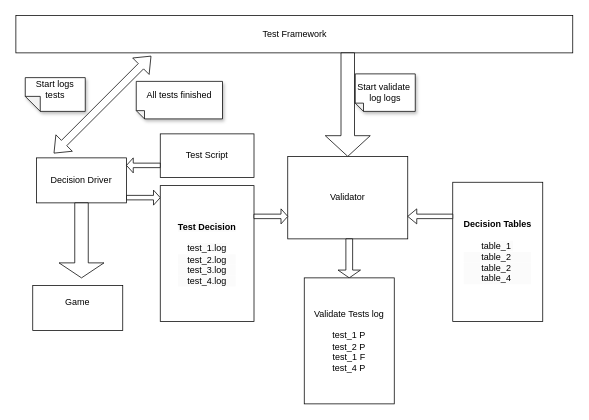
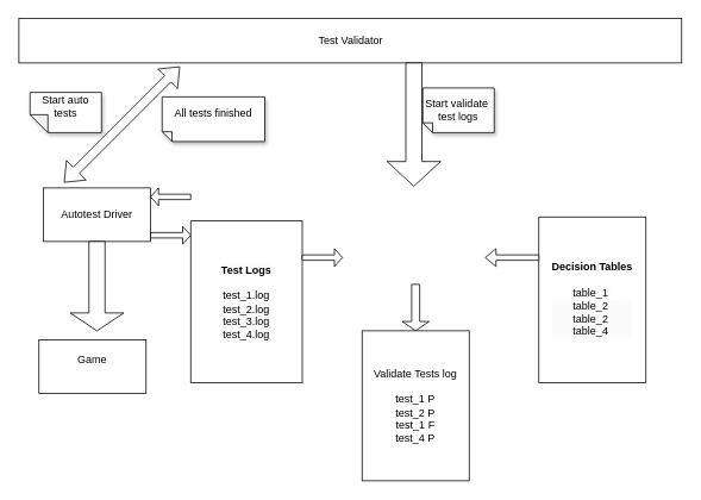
- <mxCell id="2" value="Test Framework" style="rounded=0;whiteSpace=wrap;html=1;" vertex="1" parent="1"><mxGeometry x="20.5" y="20" width="742.5" height="50" as="geometry" /></mxCell>
+ <mxCell id="2" value="Test Validator" style="rounded=0;whiteSpace=wrap;html=1;" vertex="1" parent="1"><mxGeometry x="20.5" y="20" width="742.5" height="50" as="geometry" /></mxCell>
- <mxCell id="20" value="&lt;div&gt;Start validate&amp;nbsp;&lt;br&gt;log logs&lt;/div&gt;" style="shape=note;whiteSpace=wrap;html=1;backgroundOutline=1;darkOpacity=0.05;fillStyle=solid;direction=west;gradientDirection=north;shadow=1;size=11;pointerEvents=1;" vertex="1" parent="1"><mxGeometry x="473" y="98" width="80" height="50" as="geometry" /></mxCell>
+ <mxCell id="20" value="&lt;div&gt;Start validate&amp;nbsp;&lt;br&gt;test logs&lt;/div&gt;" style="shape=note;whiteSpace=wrap;html=1;backgroundOutline=1;darkOpacity=0.05;fillStyle=solid;direction=west;gradientDirection=north;shadow=1;size=11;pointerEvents=1;" vertex="1" parent="1"><mxGeometry x="473" y="98" width="80" height="50" as="geometry" /></mxCell>
- <mxCell id="18" value="Start logs tests&lt;div&gt;&lt;br&gt;&lt;/div&gt;" style="shape=note;whiteSpace=wrap;html=1;backgroundOutline=1;darkOpacity=0.05;fillStyle=solid;direction=west;gradientDirection=north;shadow=1;size=20;pointerEvents=1;" vertex="1" parent="1"><mxGeometry x="33" y="103" width="80" height="45" as="geometry" /></mxCell>
+ <mxCell id="18" value="Start auto tests&lt;div&gt;&lt;br&gt;&lt;/div&gt;" style="shape=note;whiteSpace=wrap;html=1;backgroundOutline=1;darkOpacity=0.05;fillStyle=solid;direction=west;gradientDirection=north;shadow=1;size=20;pointerEvents=1;" vertex="1" parent="1"><mxGeometry x="33" y="103" width="80" height="45" as="geometry" /></mxCell>
- <mxCell id="5" value="Test Script" style="whiteSpace=wrap;html=1;" vertex="1" parent="1"><mxGeometry x="213" y="178" width="125" height="58" as="geometry" /></mxCell>
- <mxCell id="4" value="Decision Driver" style="rounded=0;whiteSpace=wrap;html=1;" vertex="1" parent="1"><mxGeometry x="48" y="210" width="120" height="60" as="geometry" /></mxCell>
+ <mxCell id="4" value="Autotest Driver" style="rounded=0;whiteSpace=wrap;html=1;" vertex="1" parent="1"><mxGeometry x="48" y="210" width="120" height="60" as="geometry" /></mxCell>
- <mxCell id="10" value="Validator" style="rounded=0;whiteSpace=wrap;html=1;" vertex="1" parent="1"><mxGeometry x="383" y="208" width="160" height="110" as="geometry" /></mxCell>
- <mxCell id="9" value="&lt;div&gt;&lt;span style=&quot;color: rgb(0, 0, 0); font-family: Helvetica; font-size: 12px; font-style: normal; font-variant-ligatures: normal; font-variant-caps: normal; letter-spacing: normal; orphans: 2; text-align: center; text-indent: 0px; text-transform: none; widows: 2; word-spacing: 0px; -webkit-text-stroke-width: 0px; white-space: normal; background-color: rgb(251, 251, 251); text-decoration-thickness: initial; text-decoration-style: initial; text-decoration-color: initial; float: none; display: inline !important;&quot;&gt;&lt;b&gt;Test Decision&lt;/b&gt;&lt;/span&gt;&lt;/div&gt;&lt;div&gt;&lt;span style=&quot;color: rgb(0, 0, 0); font-family: Helvetica; font-size: 12px; font-style: normal; font-variant-ligatures: normal; font-variant-caps: normal; letter-spacing: normal; orphans: 2; text-align: center; text-indent: 0px; text-transform: none; widows: 2; word-spacing: 0px; -webkit-text-stroke-width: 0px; white-space: normal; background-color: rgb(251, 251, 251); text-decoration-thickness: initial; text-decoration-style: initial; text-decoration-color: initial; float: none; display: inline !important;&quot;&gt;&lt;b&gt;&lt;br&gt;&lt;/b&gt;&lt;/span&gt;&lt;/div&gt;&lt;span style=&quot;color: rgb(0, 0, 0); font-family: Helvetica; font-size: 12px; font-style: normal; font-variant-ligatures: normal; font-variant-caps: normal; font-weight: 400; letter-spacing: normal; orphans: 2; text-align: center; text-indent: 0px; text-transform: none; widows: 2; word-spacing: 0px; -webkit-text-stroke-width: 0px; white-space: normal; background-color: rgb(251, 251, 251); text-decoration-thickness: initial; text-decoration-style: initial; text-decoration-color: initial; display: inline !important; float: none;&quot;&gt;test_1.log&lt;/span&gt;&lt;div style=&quot;forced-color-adjust: none; color: rgb(0, 0, 0); font-family: Helvetica; font-size: 12px; font-style: normal; font-variant-ligatures: normal; font-variant-caps: normal; font-weight: 400; letter-spacing: normal; orphans: 2; text-align: center; text-indent: 0px; text-transform: none; widows: 2; word-spacing: 0px; -webkit-text-stroke-width: 0px; white-space: normal; background-color: rgb(251, 251, 251); text-decoration-thickness: initial; text-decoration-style: initial; text-decoration-color: initial;&quot;&gt;test_2.log&lt;/div&gt;&lt;div style=&quot;forced-color-adjust: none; color: rgb(0, 0, 0); font-family: Helvetica; font-size: 12px; font-style: normal; font-variant-ligatures: normal; font-variant-caps: normal; font-weight: 400; letter-spacing: normal; orphans: 2; text-align: center; text-indent: 0px; text-transform: none; widows: 2; word-spacing: 0px; -webkit-text-stroke-width: 0px; white-space: normal; background-color: rgb(251, 251, 251); text-decoration-thickness: initial; text-decoration-style: initial; text-decoration-color: initial;&quot;&gt;test_3.log&lt;/div&gt;&lt;div style=&quot;forced-color-adjust: none; color: rgb(0, 0, 0); font-family: Helvetica; font-size: 12px; font-style: normal; font-variant-ligatures: normal; font-variant-caps: normal; font-weight: 400; letter-spacing: normal; orphans: 2; text-align: center; text-indent: 0px; text-transform: none; widows: 2; word-spacing: 0px; -webkit-text-stroke-width: 0px; white-space: normal; background-color: rgb(251, 251, 251); text-decoration-thickness: initial; text-decoration-style: initial; text-decoration-color: initial;&quot;&gt;&lt;span style=&quot;forced-color-adjust: none; background-color: initial;&quot;&gt;test_4.log&lt;/span&gt;&lt;/div&gt;" style="rounded=0;whiteSpace=wrap;html=1;" vertex="1" parent="1"><mxGeometry x="213" y="247" width="125" height="181" as="geometry" /></mxCell>
+ <mxCell id="9" value="&lt;div&gt;&lt;span style=&quot;color: rgb(0, 0, 0); font-family: Helvetica; font-size: 12px; font-style: normal; font-variant-ligatures: normal; font-variant-caps: normal; letter-spacing: normal; orphans: 2; text-align: center; text-indent: 0px; text-transform: none; widows: 2; word-spacing: 0px; -webkit-text-stroke-width: 0px; white-space: normal; background-color: rgb(251, 251, 251); text-decoration-thickness: initial; text-decoration-style: initial; text-decoration-color: initial; float: none; display: inline !important;&quot;&gt;&lt;b&gt;Test Logs&lt;/b&gt;&lt;/span&gt;&lt;/div&gt;&lt;div&gt;&lt;span style=&quot;color: rgb(0, 0, 0); font-family: Helvetica; font-size: 12px; font-style: normal; font-variant-ligatures: normal; font-variant-caps: normal; letter-spacing: normal; orphans: 2; text-align: center; text-indent: 0px; text-transform: none; widows: 2; word-spacing: 0px; -webkit-text-stroke-width: 0px; white-space: normal; background-color: rgb(251, 251, 251); text-decoration-thickness: initial; text-decoration-style: initial; text-decoration-color: initial; float: none; display: inline !important;&quot;&gt;&lt;b&gt;&lt;br&gt;&lt;/b&gt;&lt;/span&gt;&lt;/div&gt;&lt;span style=&quot;color: rgb(0, 0, 0); font-family: Helvetica; font-size: 12px; font-style: normal; font-variant-ligatures: normal; font-variant-caps: normal; font-weight: 400; letter-spacing: normal; orphans: 2; text-align: center; text-indent: 0px; text-transform: none; widows: 2; word-spacing: 0px; -webkit-text-stroke-width: 0px; white-space: normal; background-color: rgb(251, 251, 251); text-decoration-thickness: initial; text-decoration-style: initial; text-decoration-color: initial; display: inline !important; float: none;&quot;&gt;test_1.log&lt;/span&gt;&lt;div style=&quot;forced-color-adjust: none; color: rgb(0, 0, 0); font-family: Helvetica; font-size: 12px; font-style: normal; font-variant-ligatures: normal; font-variant-caps: normal; font-weight: 400; letter-spacing: normal; orphans: 2; text-align: center; text-indent: 0px; text-transform: none; widows: 2; word-spacing: 0px; -webkit-text-stroke-width: 0px; white-space: normal; background-color: rgb(251, 251, 251); text-decoration-thickness: initial; text-decoration-style: initial; text-decoration-color: initial;&quot;&gt;test_2.log&lt;/div&gt;&lt;div style=&quot;forced-color-adjust: none; color: rgb(0, 0, 0); font-family: Helvetica; font-size: 12px; font-style: normal; font-variant-ligatures: normal; font-variant-caps: normal; font-weight: 400; letter-spacing: normal; orphans: 2; text-align: center; text-indent: 0px; text-transform: none; widows: 2; word-spacing: 0px; -webkit-text-stroke-width: 0px; white-space: normal; background-color: rgb(251, 251, 251); text-decoration-thickness: initial; text-decoration-style: initial; text-decoration-color: initial;&quot;&gt;test_3.log&lt;/div&gt;&lt;div style=&quot;forced-color-adjust: none; color: rgb(0, 0, 0); font-family: Helvetica; font-size: 12px; font-style: normal; font-variant-ligatures: normal; font-variant-caps: normal; font-weight: 400; letter-spacing: normal; orphans: 2; text-align: center; text-indent: 0px; text-transform: none; widows: 2; word-spacing: 0px; -webkit-text-stroke-width: 0px; white-space: normal; background-color: rgb(251, 251, 251); text-decoration-thickness: initial; text-decoration-style: initial; text-decoration-color: initial;&quot;&gt;&lt;span style=&quot;forced-color-adjust: none; background-color: initial;&quot;&gt;test_4.log&lt;/span&gt;&lt;/div&gt;" style="rounded=0;whiteSpace=wrap;html=1;" vertex="1" parent="1"><mxGeometry x="213" y="247" width="125" height="181" as="geometry" /></mxCell>
